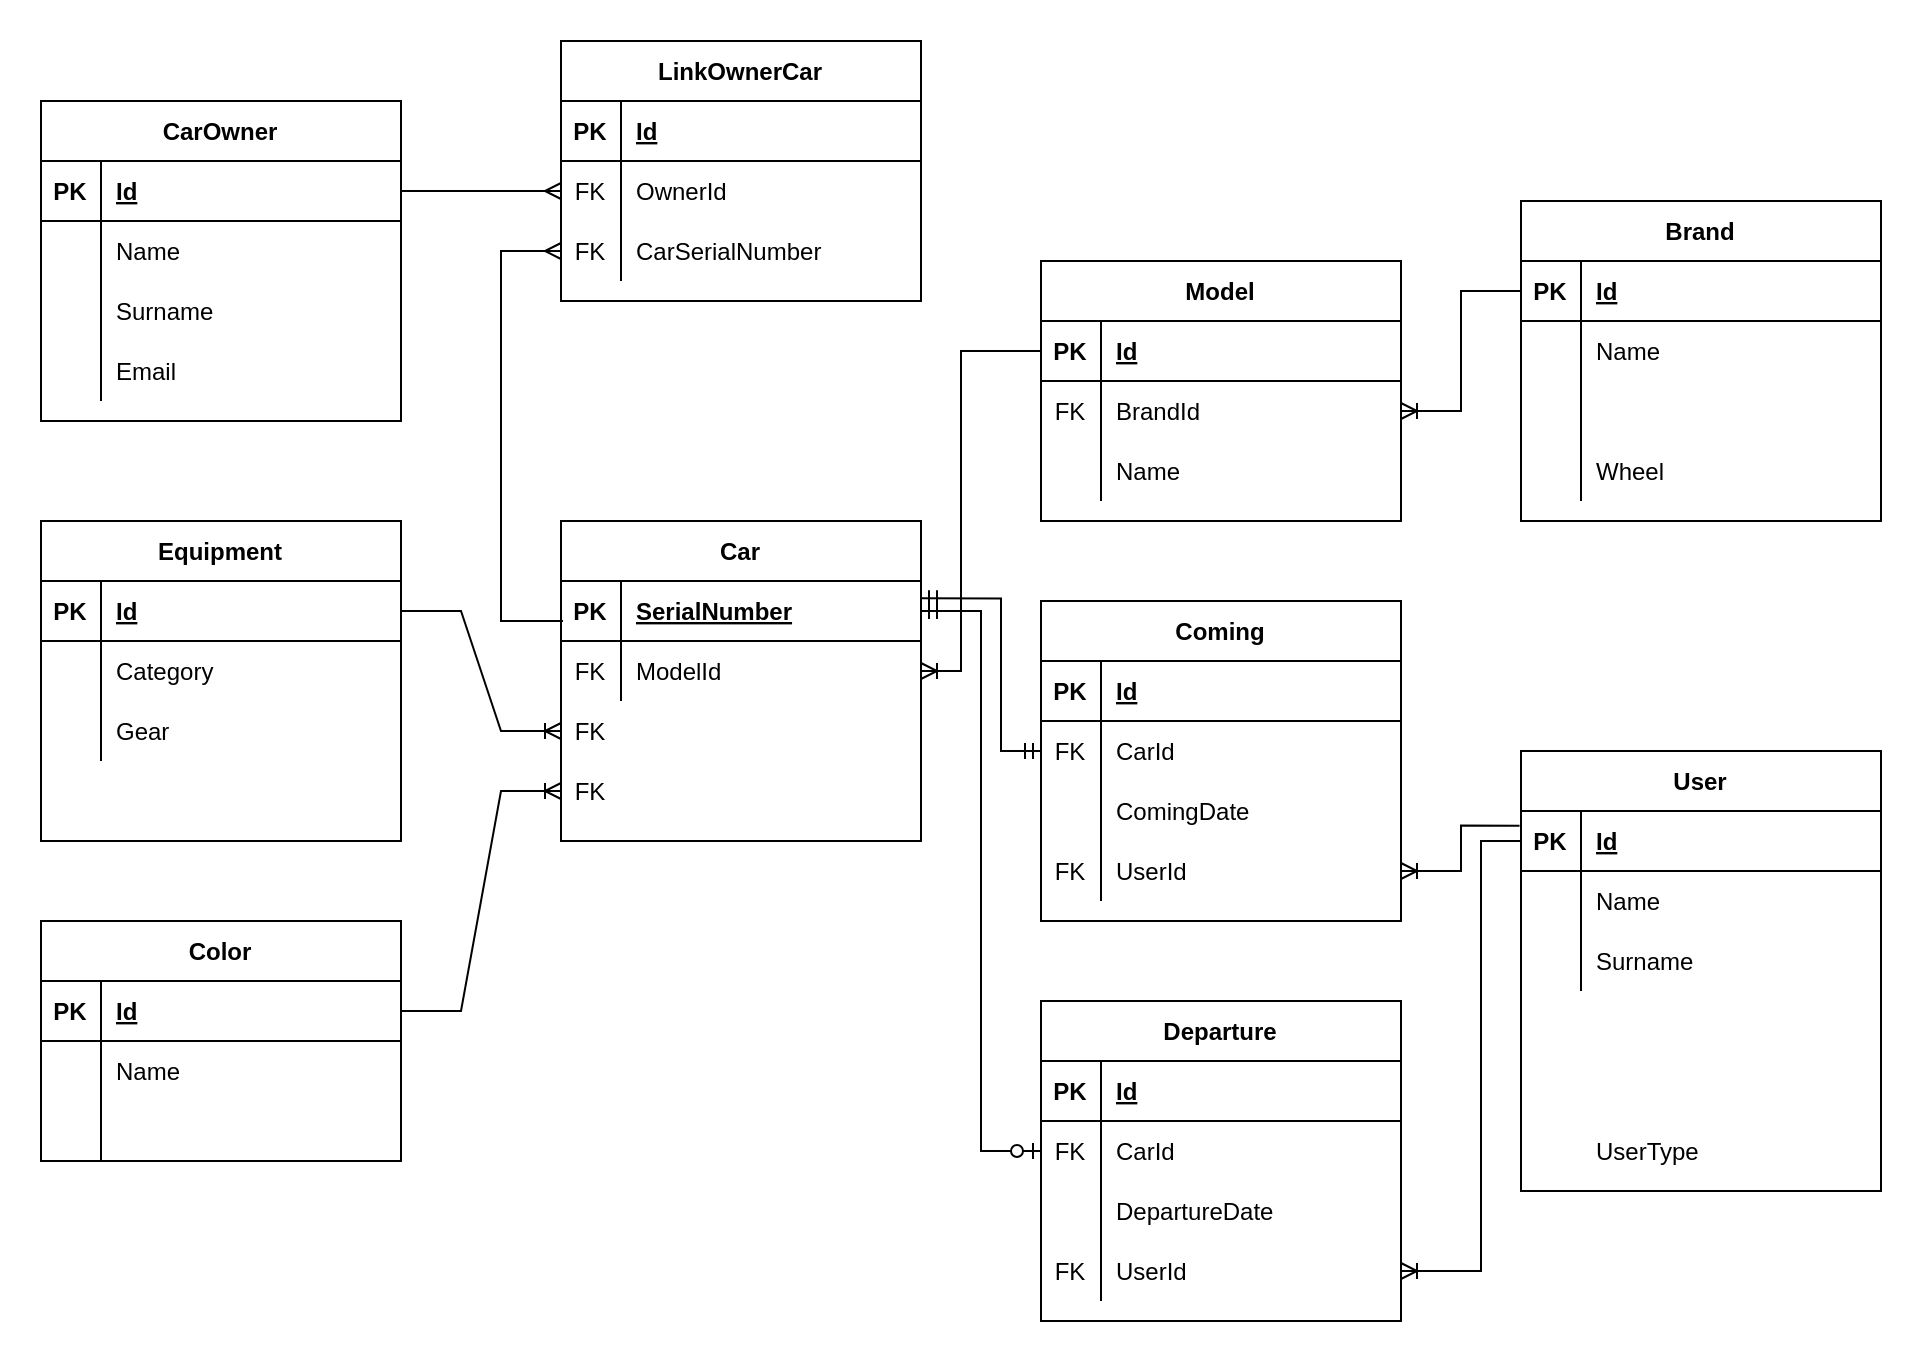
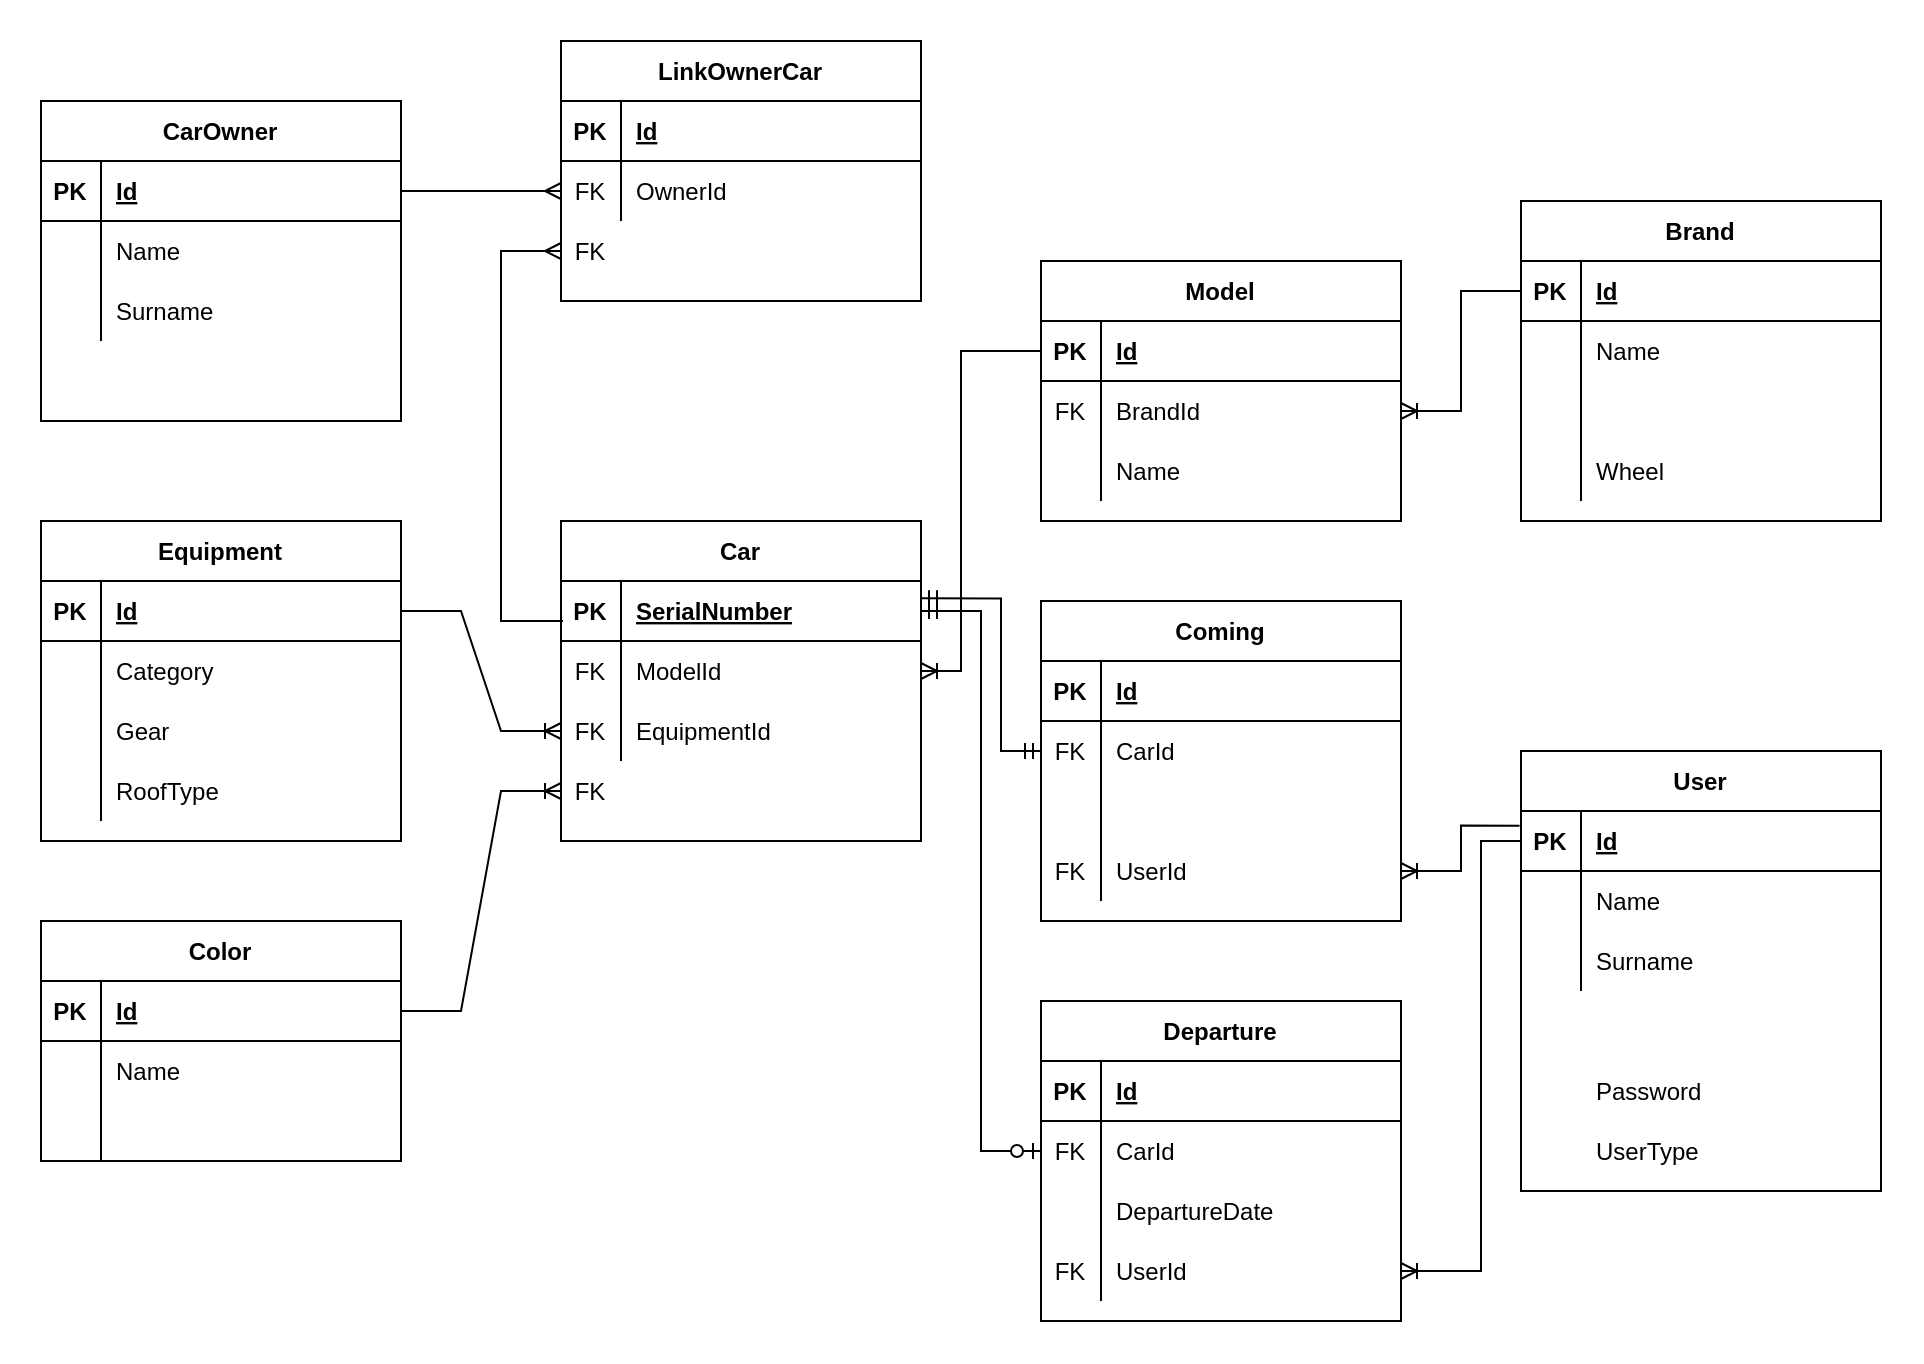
- <mxCell id="65" value="CarSerialNumber" style="shape=partialRectangle;connectable=0;fillColor=none;top=0;left=0;bottom=0;right=0;align=left;spacingLeft=6;overflow=hidden;" parent="63" vertex="1"><mxGeometry x="30" width="150" height="30" as="geometry"><mxRectangle width="150" height="30" as="alternateBounds" /></mxGeometry></mxCell>
- <mxCell id="20" value="Email" style="shape=partialRectangle;connectable=0;fillColor=none;top=0;left=0;bottom=0;right=0;align=left;spacingLeft=6;overflow=hidden;" parent="18" vertex="1"><mxGeometry x="30" width="150" height="30" as="geometry"><mxRectangle width="150" height="30" as="alternateBounds" /></mxGeometry></mxCell>
+ <mxCell id="53" value="EquipmentId" style="shape=partialRectangle;connectable=0;fillColor=none;top=0;left=0;bottom=0;right=0;align=left;spacingLeft=6;overflow=hidden;" parent="51" vertex="1"><mxGeometry x="30" width="150" height="30" as="geometry"><mxRectangle width="150" height="30" as="alternateBounds" /></mxGeometry></mxCell>
+ <mxCell id="33" value="RoofType" style="shape=partialRectangle;connectable=0;fillColor=none;top=0;left=0;bottom=0;right=0;align=left;spacingLeft=6;overflow=hidden;" parent="31" vertex="1"><mxGeometry x="30" width="150" height="30" as="geometry"><mxRectangle width="150" height="30" as="alternateBounds" /></mxGeometry></mxCell>
- <mxCell id="98" value="ComingDate" style="shape=partialRectangle;connectable=0;fillColor=none;top=0;left=0;bottom=0;right=0;align=left;spacingLeft=6;overflow=hidden;" parent="96" vertex="1"><mxGeometry x="30" width="150" height="30" as="geometry"><mxRectangle width="150" height="30" as="alternateBounds" /></mxGeometry></mxCell>
+ <mxCell id="128" value="Password" style="shape=partialRectangle;connectable=0;fillColor=none;top=0;left=0;bottom=0;right=0;align=left;spacingLeft=6;overflow=hidden;" parent="1" vertex="1"><mxGeometry x="790" y="530" width="150" height="30" as="geometry"><mxRectangle width="150" height="30" as="alternateBounds" /></mxGeometry></mxCell>
